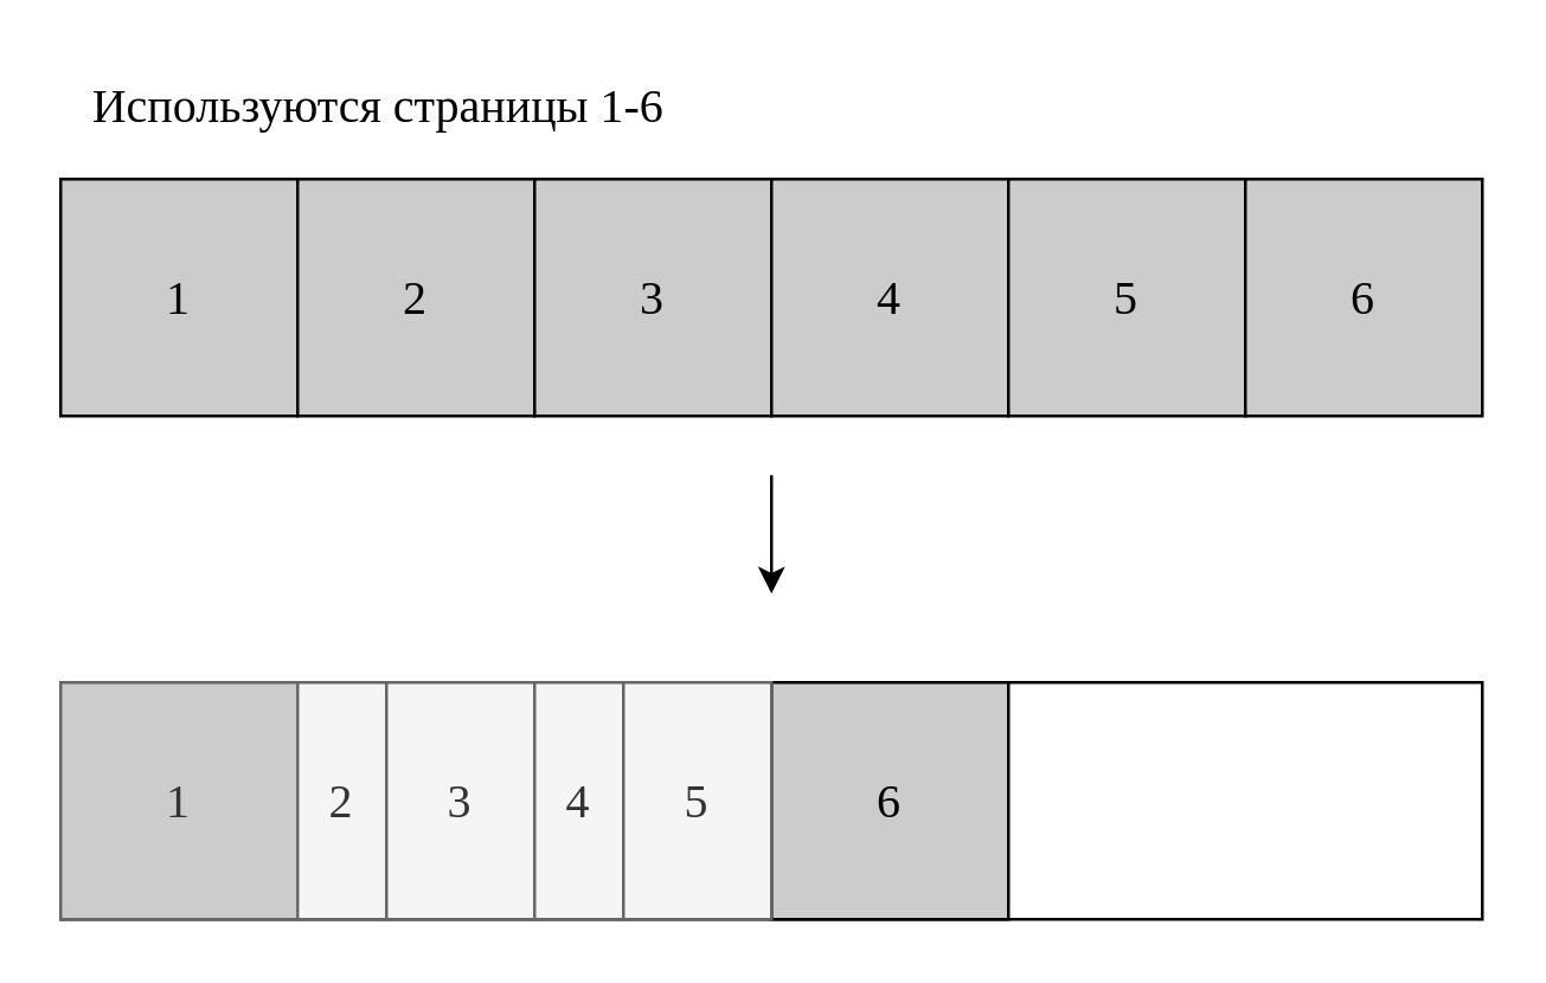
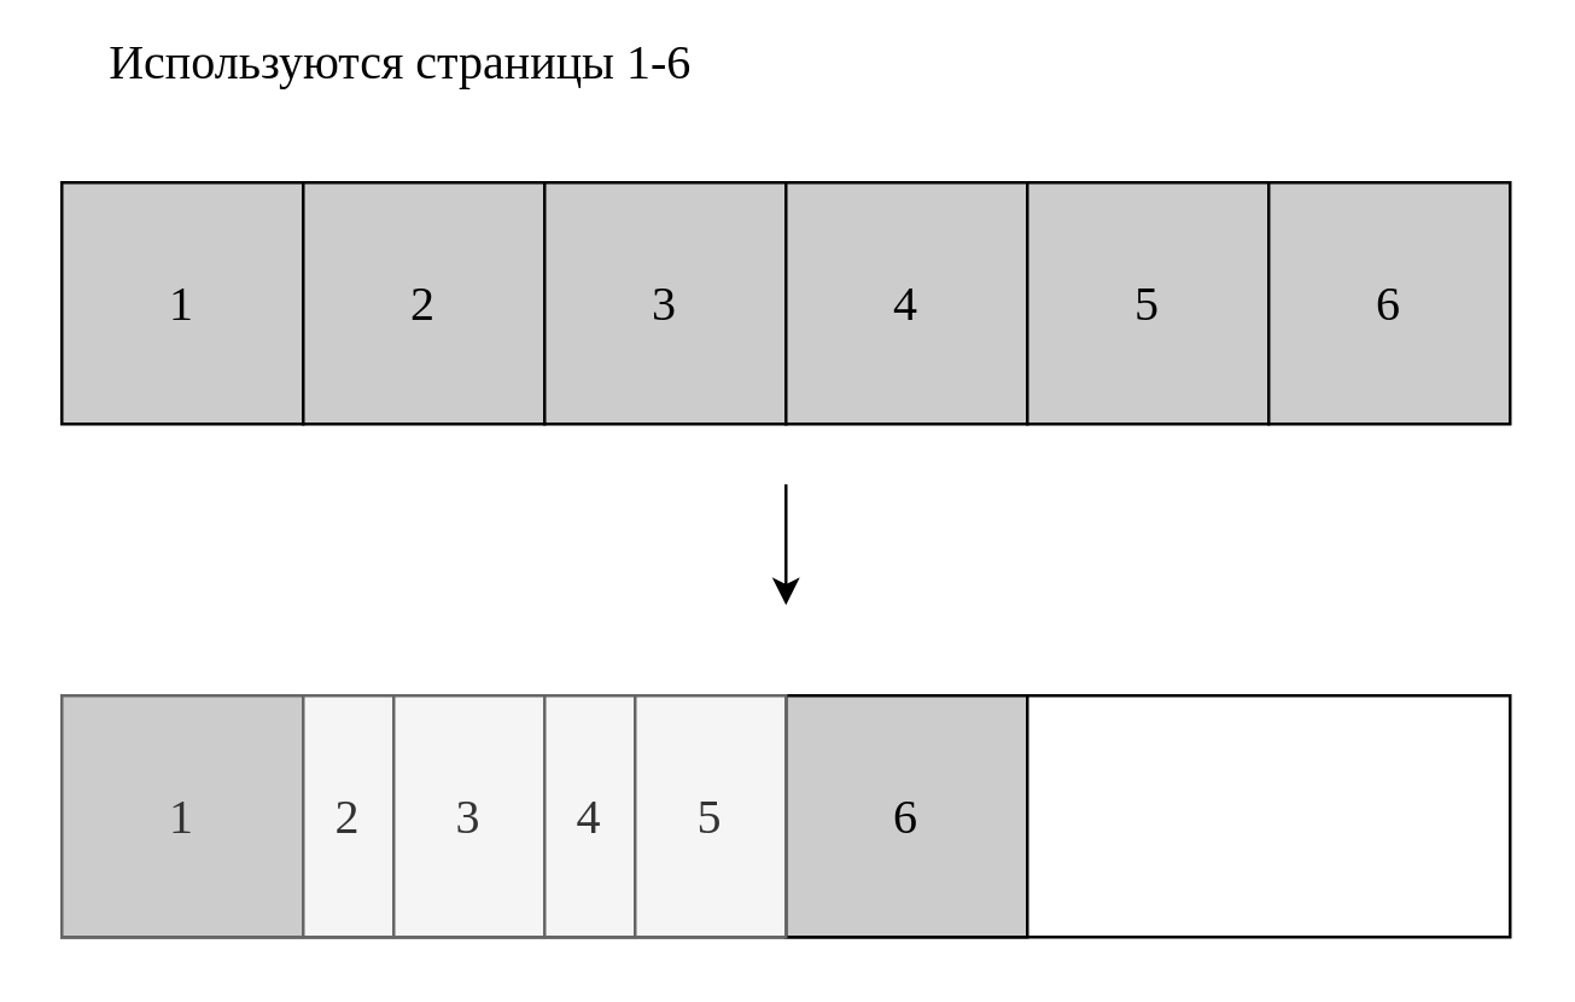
- <mxCell id="13" value="Используются страницы 1-6" style="text;html=1;strokeColor=none;fillColor=none;align=center;verticalAlign=middle;whiteSpace=wrap;rounded=0;fontFamily=Times New Roman;fontSize=16;" vertex="1" parent="1"><mxGeometry x="20" y="20" width="215" height="30" as="geometry" /></mxCell>
+ <mxCell id="13" value="Используются страницы 1-6" style="text;html=1;strokeColor=none;fillColor=none;align=center;verticalAlign=middle;whiteSpace=wrap;rounded=0;fontFamily=Times New Roman;fontSize=16;" vertex="1" parent="1"><mxGeometry x="25" y="5" width="215" height="30" as="geometry" /></mxCell>
